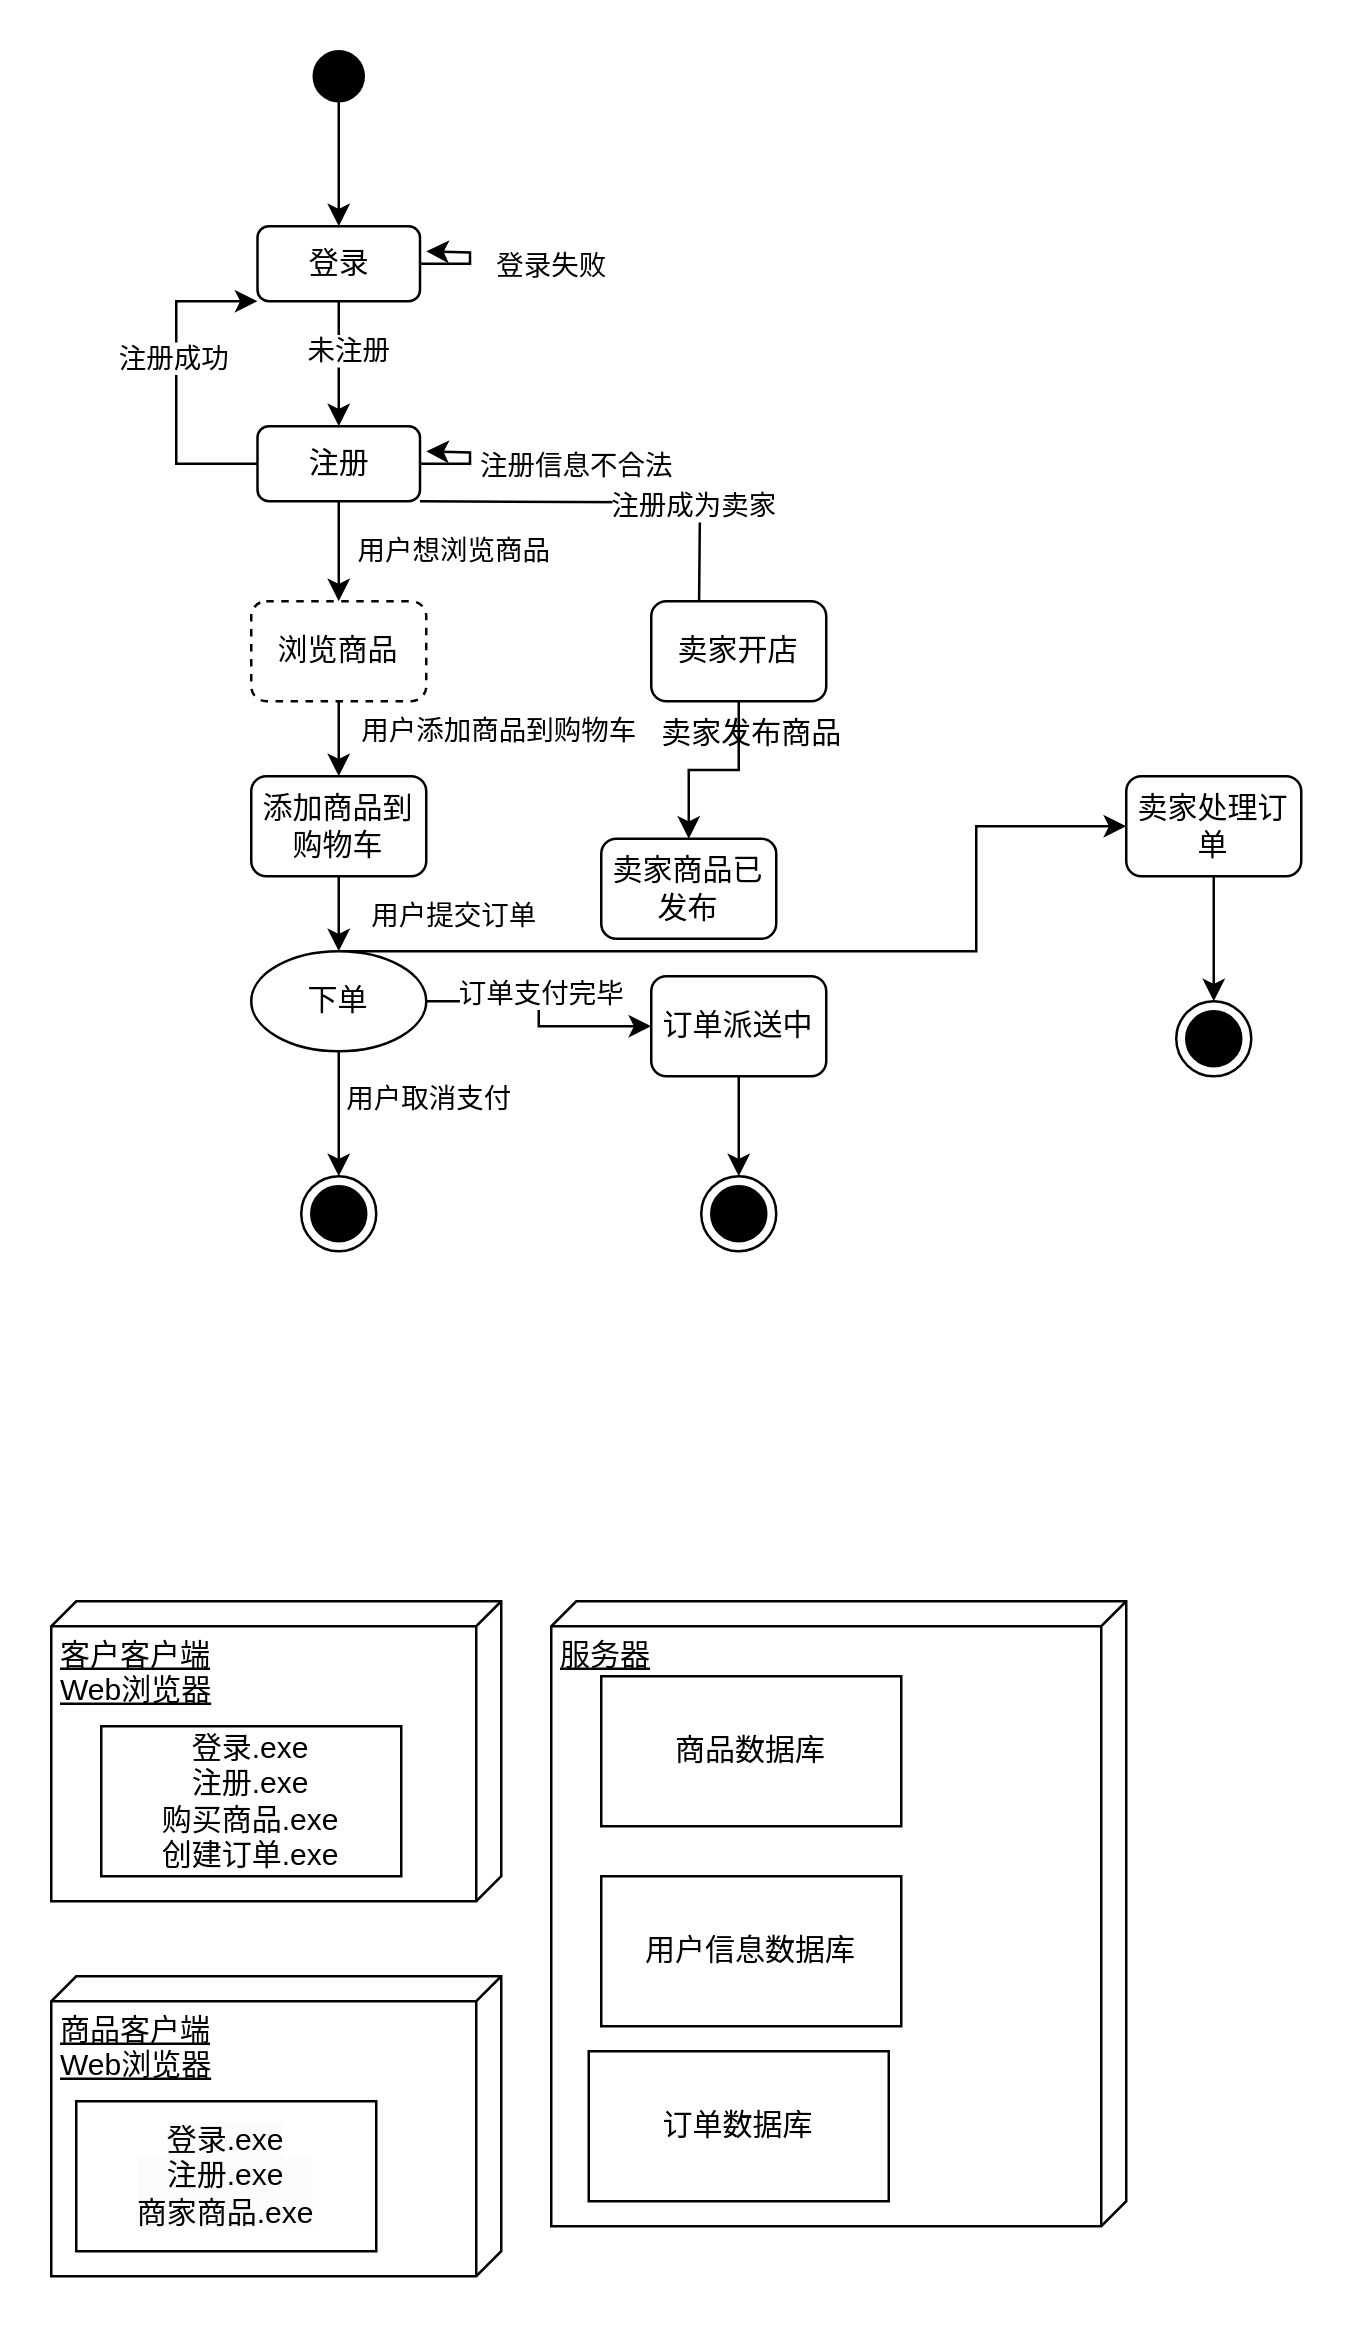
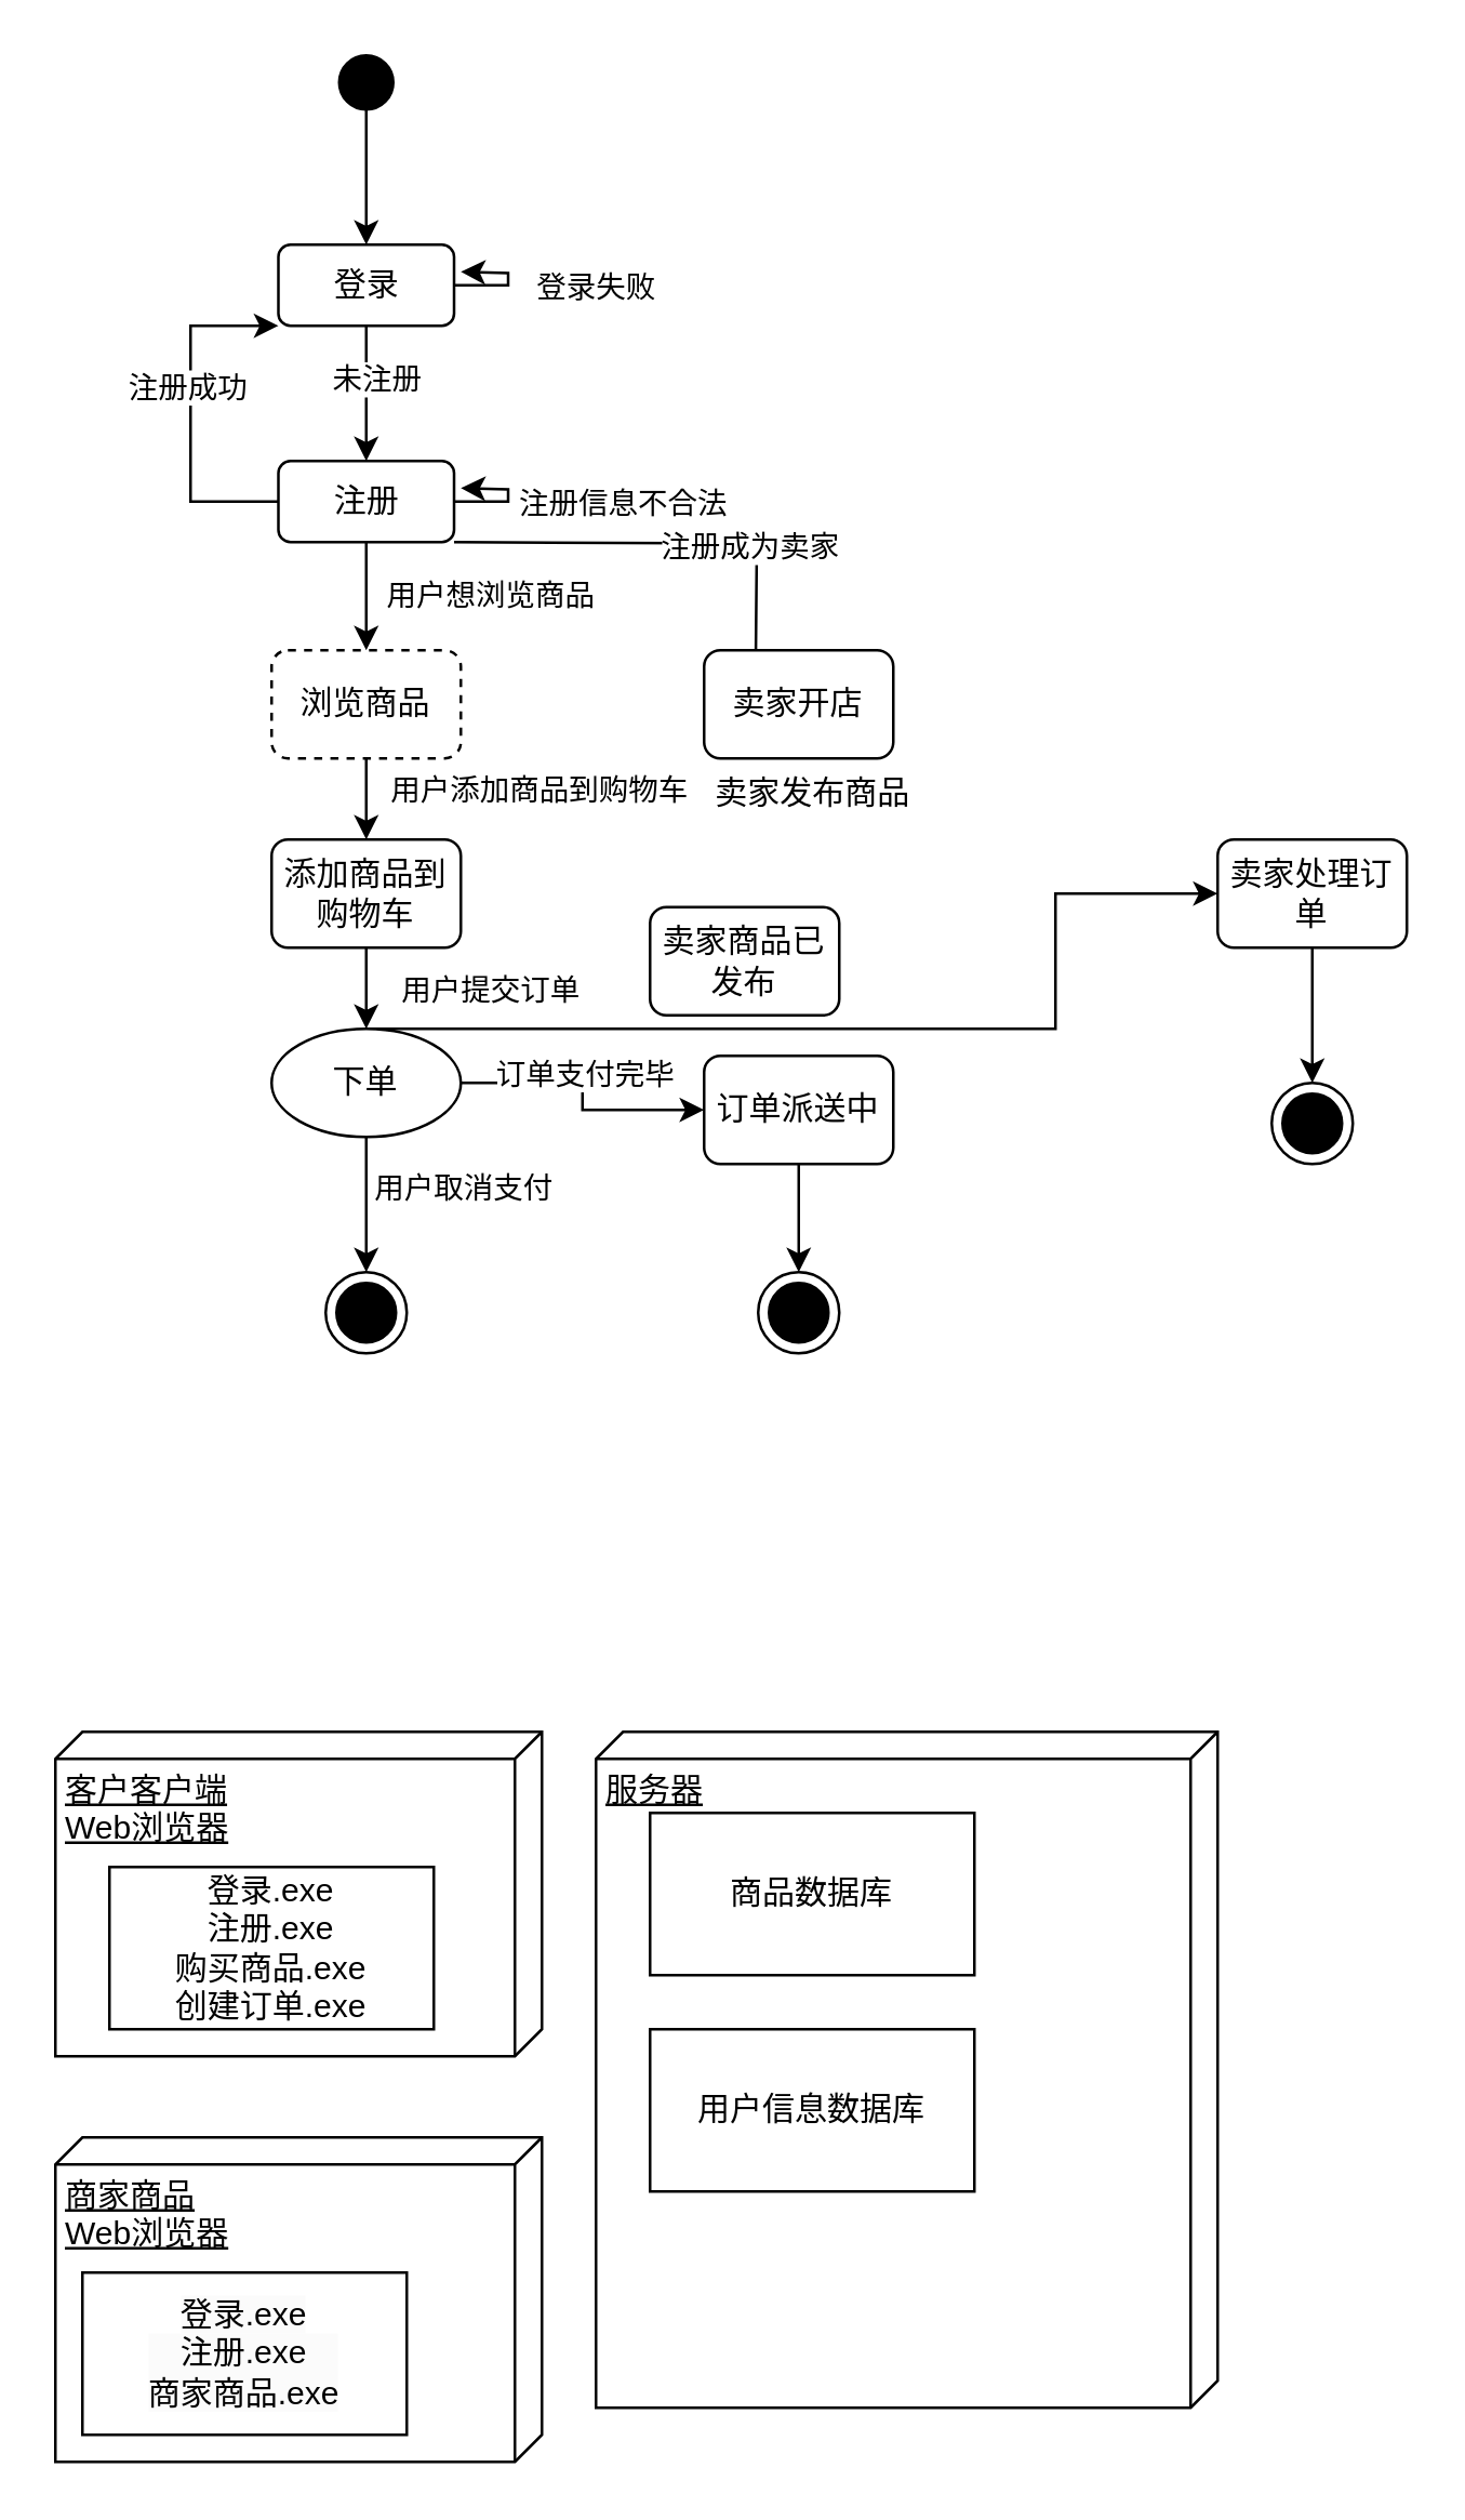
- <mxCell id="34" style="edgeStyle=orthogonalEdgeStyle;rounded=0;orthogonalLoop=1;jettySize=auto;html=1;entryX=0.5;entryY=0;entryDx=0;entryDy=0;" edge="1" parent="1" source="35" target="36"><mxGeometry relative="1" as="geometry" /></mxCell>
- <mxCell id="42" value="商品客户端&lt;div&gt;Web浏览器&lt;/div&gt;&lt;div&gt;&lt;br&gt;&lt;/div&gt;&lt;div&gt;&lt;br&gt;&lt;/div&gt;" style="verticalAlign=top;align=left;spacingTop=8;spacingLeft=2;spacingRight=12;shape=cube;size=10;direction=south;fontStyle=4;html=1;whiteSpace=wrap;" vertex="1" parent="1"><mxGeometry x="20" y="790" width="180" height="120" as="geometry" /></mxCell>
+ <mxCell id="42" value="商家商品&lt;div&gt;Web浏览器&lt;/div&gt;&lt;div&gt;&lt;br&gt;&lt;/div&gt;&lt;div&gt;&lt;br&gt;&lt;/div&gt;" style="verticalAlign=top;align=left;spacingTop=8;spacingLeft=2;spacingRight=12;shape=cube;size=10;direction=south;fontStyle=4;html=1;whiteSpace=wrap;" vertex="1" parent="1"><mxGeometry x="20" y="790" width="180" height="120" as="geometry" /></mxCell>
- <mxCell id="48" value="订单数据库" style="rounded=0;whiteSpace=wrap;html=1;" vertex="1" parent="1"><mxGeometry x="235" y="820" width="120" height="60" as="geometry" /></mxCell>
